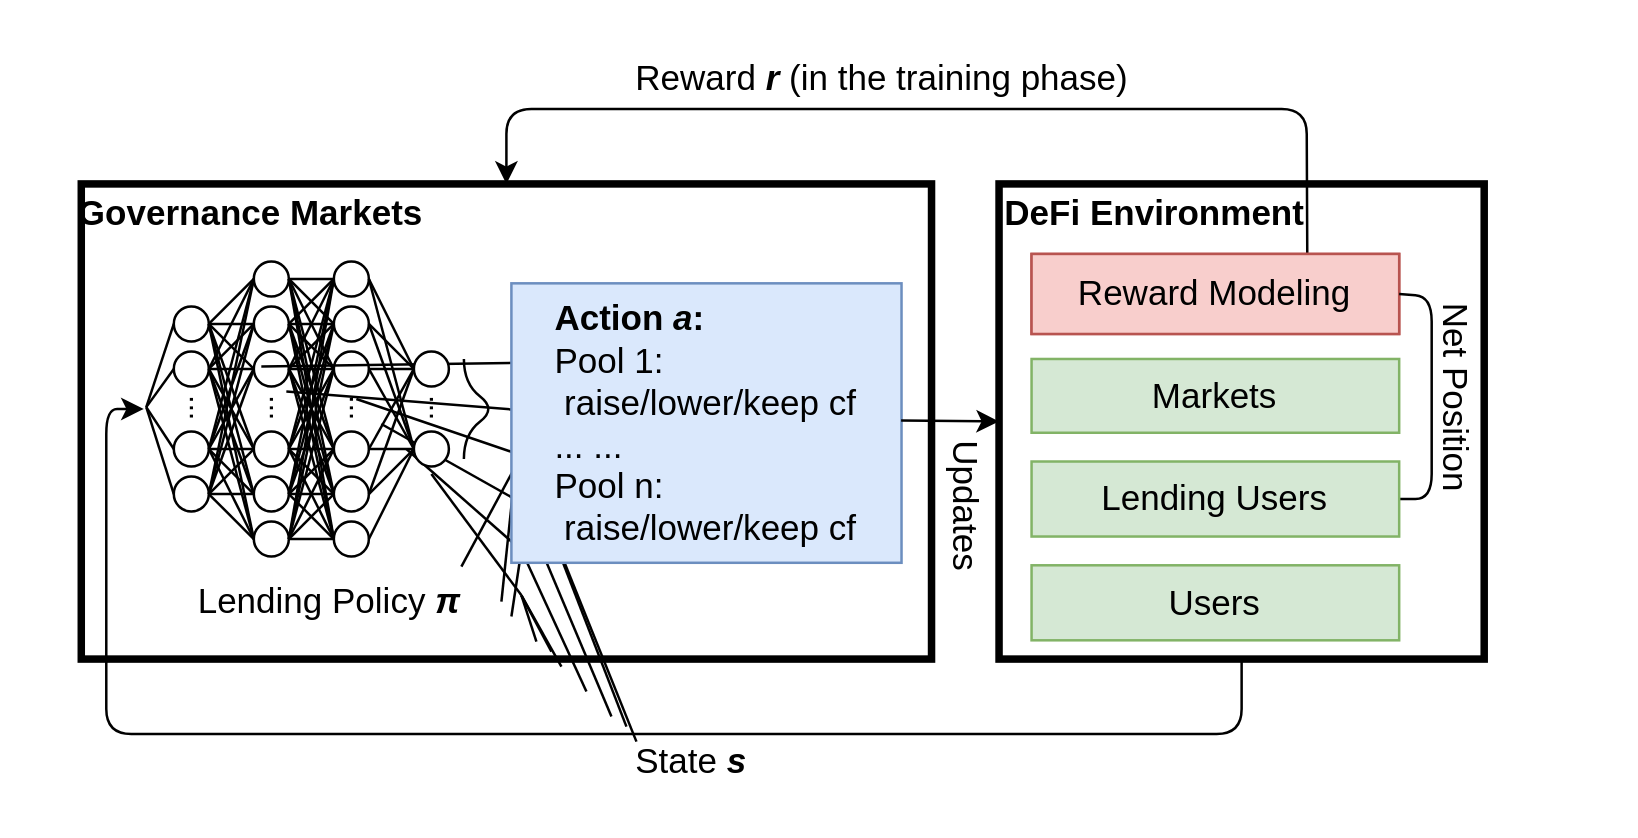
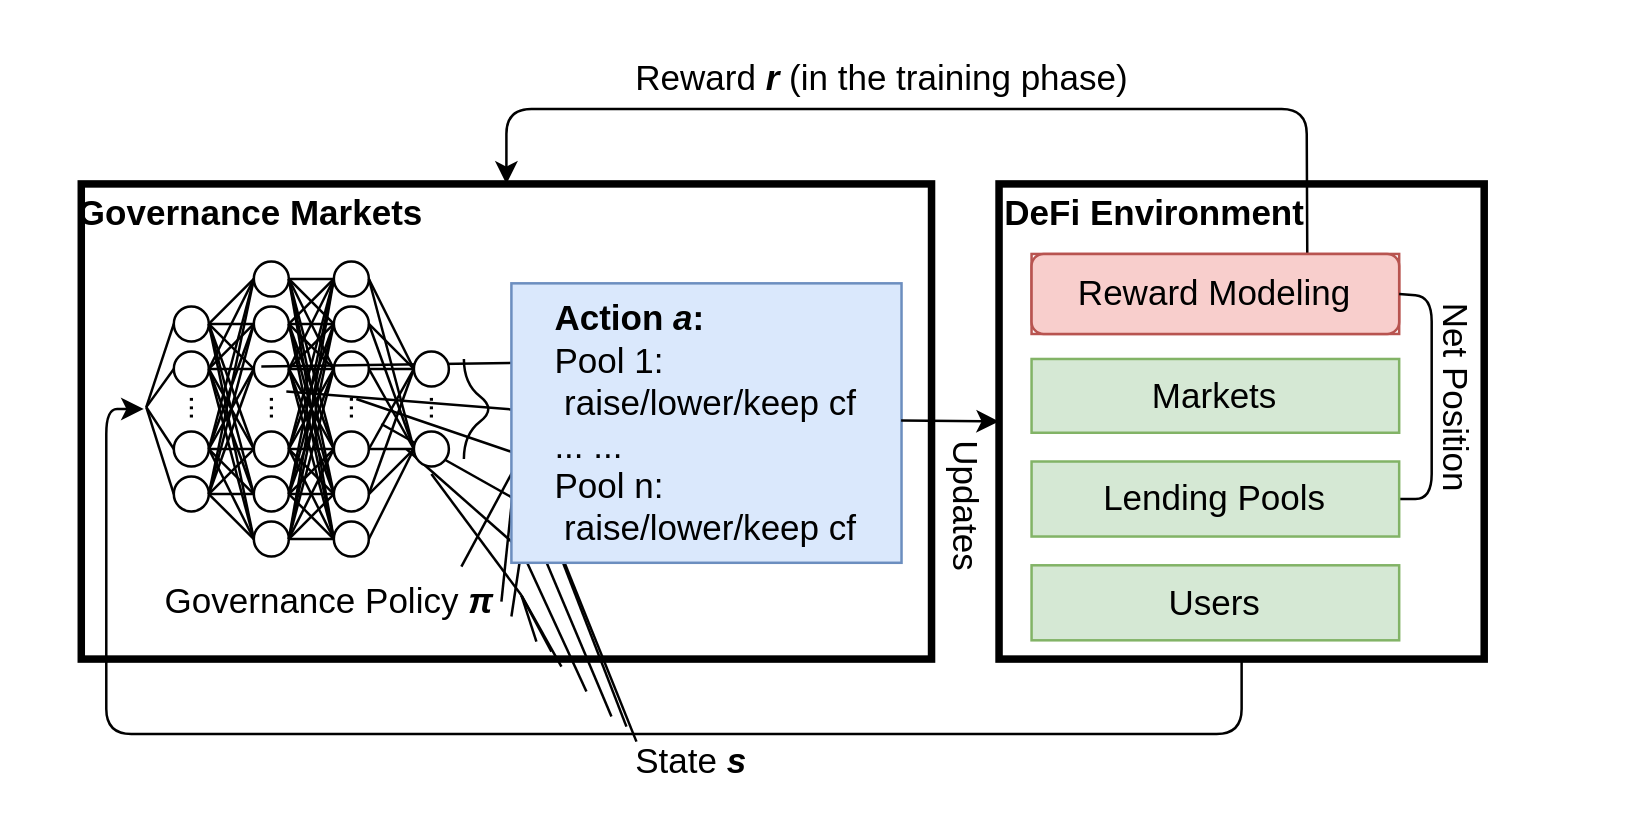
- <mxCell id="129" value="&lt;font style=&quot;font-size: 14px;&quot;&gt;Reward Modeling&lt;/font&gt;" style="rounded=0;whiteSpace=wrap;html=1;fontSize=10;fillColor=#f8cecc;strokeColor=#b85450;" parent="128" vertex="1"><mxGeometry width="147.0" height="32" as="geometry" /></mxCell>
+ <mxCell id="129" value="&lt;font style=&quot;font-size: 14px;&quot;&gt;Reward Modeling&lt;/font&gt;" style="whiteSpace=wrap;html=1;fontSize=10;fillColor=#f8cecc;strokeColor=#b85450;rounded=1;" parent="128" vertex="1"><mxGeometry width="147.0" height="32" as="geometry" /></mxCell>
- <mxCell id="132" value="Lending Users" style="rounded=0;whiteSpace=wrap;html=1;fontSize=14;fillColor=#d5e8d4;strokeColor=#82b366;" parent="1" vertex="1"><mxGeometry x="412" y="184" width="147" height="30" as="geometry" /></mxCell>
+ <mxCell id="132" value="Lending Pools" style="rounded=0;whiteSpace=wrap;html=1;fontSize=14;fillColor=#d5e8d4;strokeColor=#82b366;" parent="1" vertex="1"><mxGeometry x="412" y="184" width="147" height="30" as="geometry" /></mxCell>
- <mxCell id="49" value="&lt;font style=&quot;font-size: 14px&quot;&gt;Lending Policy &lt;b&gt;&lt;i&gt;π&lt;/i&gt;&lt;/b&gt;&lt;br&gt;&lt;/font&gt;" style="text;html=1;resizable=0;points=[];autosize=1;align=center;verticalAlign=top;spacingTop=-4;" parent="1" vertex="1"><mxGeometry x="56" y="229" width="150" height="20" as="geometry" /></mxCell>
+ <mxCell id="49" value="&lt;font style=&quot;font-size: 14px&quot;&gt;Governance Policy &lt;b&gt;&lt;i&gt;π&lt;/i&gt;&lt;/b&gt;&lt;br&gt;&lt;/font&gt;" style="text;html=1;resizable=0;points=[];autosize=1;align=center;verticalAlign=top;spacingTop=-4;" parent="1" vertex="1"><mxGeometry x="56" y="229" width="150" height="20" as="geometry" /></mxCell>
